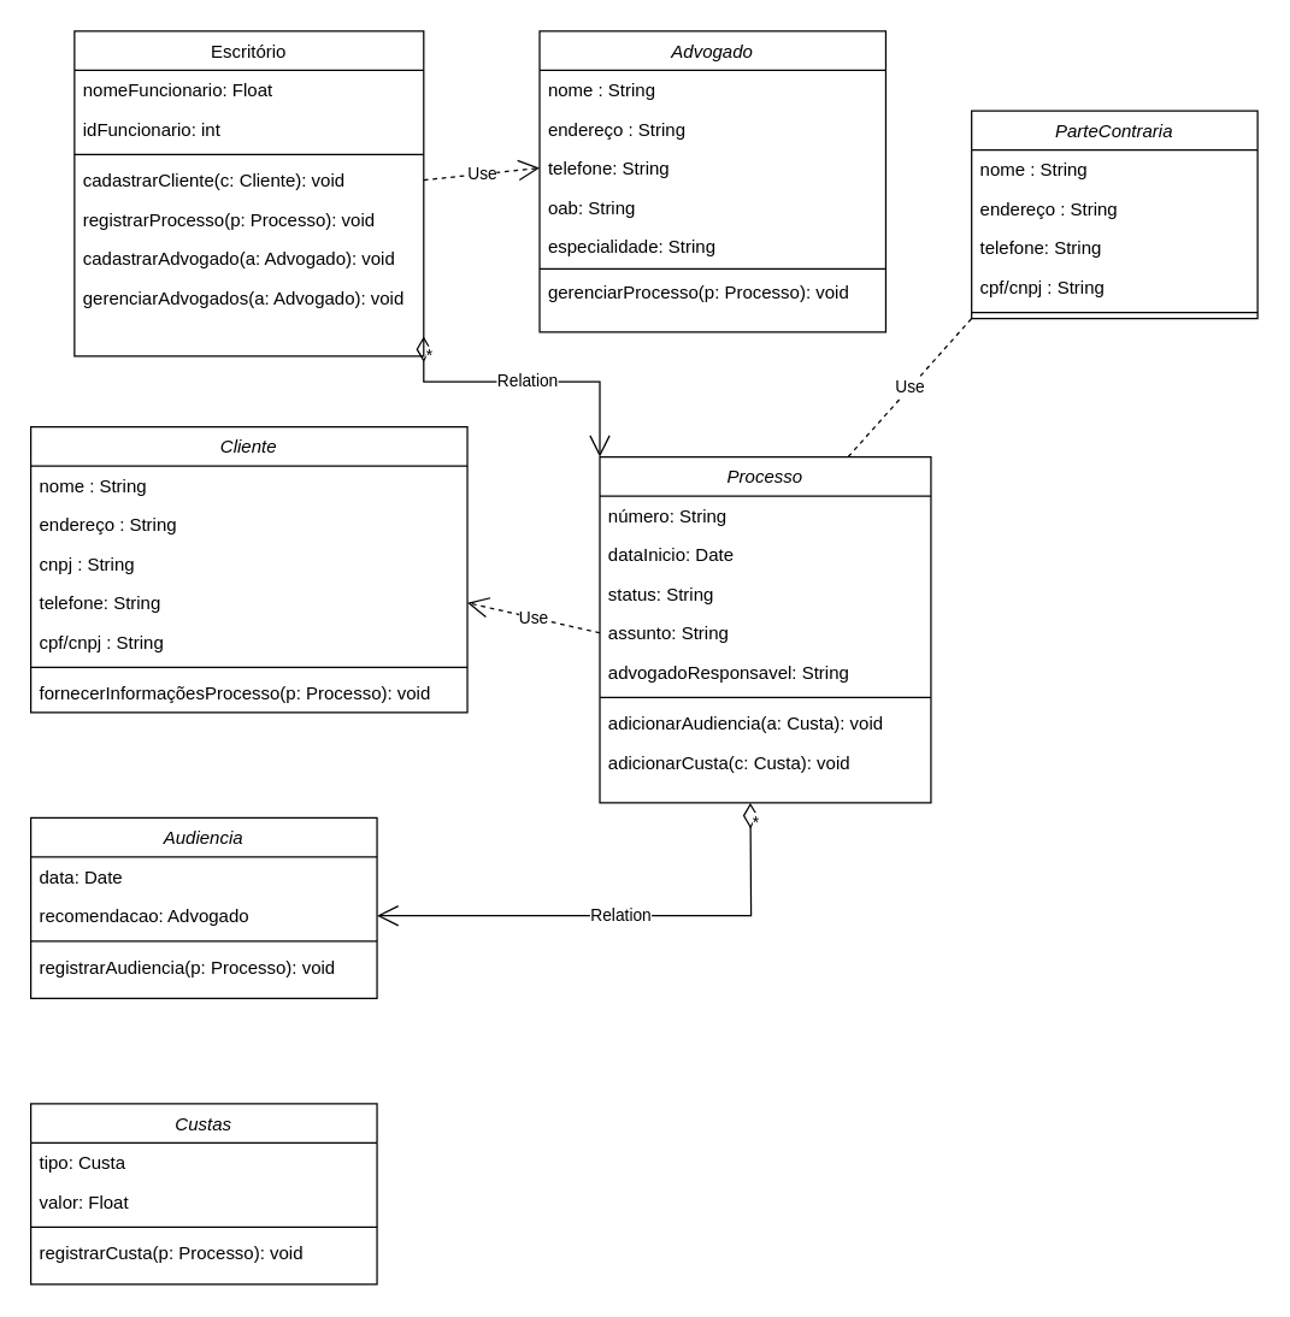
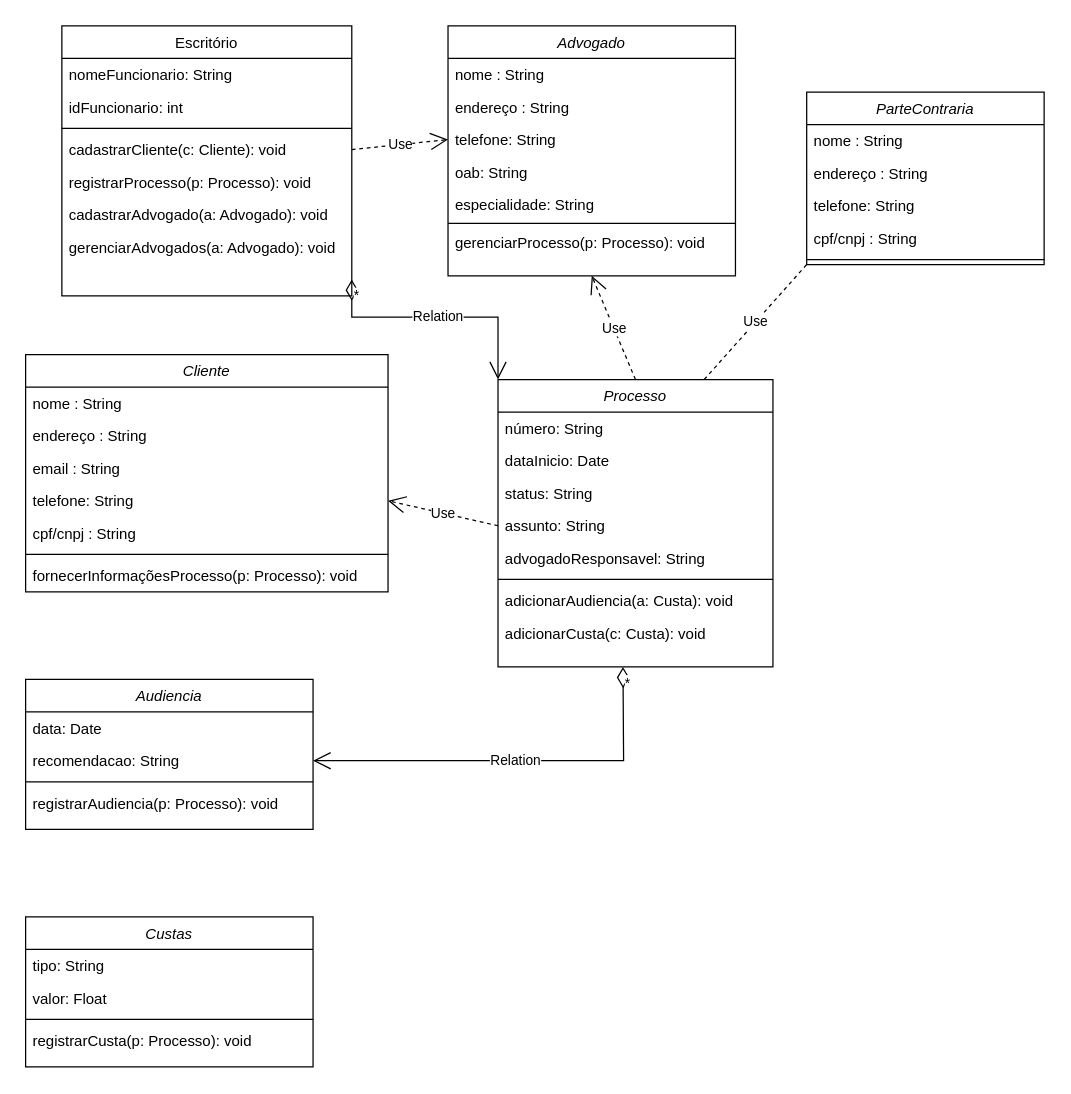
- <mxCell id="11" value="nomeFuncionario: Float" style="text;align=left;verticalAlign=top;spacingLeft=4;spacingRight=4;overflow=hidden;rotatable=0;points=[[0,0.5],[1,0.5]];portConstraint=eastwest;" parent="10" vertex="1"><mxGeometry y="26" width="232" height="26" as="geometry" /></mxCell>
+ <mxCell id="11" value="nomeFuncionario: String" style="text;align=left;verticalAlign=top;spacingLeft=4;spacingRight=4;overflow=hidden;rotatable=0;points=[[0,0.5],[1,0.5]];portConstraint=eastwest;" parent="10" vertex="1"><mxGeometry y="26" width="232" height="26" as="geometry" /></mxCell>
+ <mxCell id="44" value="Use" style="endArrow=open;endSize=12;dashed=1;html=1;rounded=0;exitX=0.5;exitY=0;exitDx=0;exitDy=0;entryX=0.5;entryY=1;entryDx=0;entryDy=0;" edge="1" parent="1" source="19" target="35"><mxGeometry width="160" relative="1" as="geometry"><mxPoint x="338" y="323" as="sourcePoint" /><mxPoint x="498" y="323" as="targetPoint" /></mxGeometry></mxCell>
- <mxCell id="5" value="cnpj : String " style="text;align=left;verticalAlign=top;spacingLeft=4;spacingRight=4;overflow=hidden;rotatable=0;points=[[0,0.5],[1,0.5]];portConstraint=eastwest;rounded=0;shadow=0;html=0;" parent="2" vertex="1"><mxGeometry y="78" width="290" height="26" as="geometry" /></mxCell>
+ <mxCell id="5" value="email : String " style="text;align=left;verticalAlign=top;spacingLeft=4;spacingRight=4;overflow=hidden;rotatable=0;points=[[0,0.5],[1,0.5]];portConstraint=eastwest;rounded=0;shadow=0;html=0;" parent="2" vertex="1"><mxGeometry y="78" width="290" height="26" as="geometry" /></mxCell>
- <mxCell id="48" value="recomendacao: Advogado" style="text;align=left;verticalAlign=top;spacingLeft=4;spacingRight=4;overflow=hidden;rotatable=0;points=[[0,0.5],[1,0.5]];portConstraint=eastwest;rounded=0;shadow=0;html=0;" vertex="1" parent="46"><mxGeometry y="52" width="230" height="26" as="geometry" /></mxCell>
+ <mxCell id="48" value="recomendacao: String" style="text;align=left;verticalAlign=top;spacingLeft=4;spacingRight=4;overflow=hidden;rotatable=0;points=[[0,0.5],[1,0.5]];portConstraint=eastwest;rounded=0;shadow=0;html=0;" vertex="1" parent="46"><mxGeometry y="52" width="230" height="26" as="geometry" /></mxCell>
- <mxCell id="52" value="tipo: Custa" style="text;align=left;verticalAlign=top;spacingLeft=4;spacingRight=4;overflow=hidden;rotatable=0;points=[[0,0.5],[1,0.5]];portConstraint=eastwest;" vertex="1" parent="51"><mxGeometry y="26" width="230" height="26" as="geometry" /></mxCell>
+ <mxCell id="52" value="tipo: String" style="text;align=left;verticalAlign=top;spacingLeft=4;spacingRight=4;overflow=hidden;rotatable=0;points=[[0,0.5],[1,0.5]];portConstraint=eastwest;" vertex="1" parent="51"><mxGeometry y="26" width="230" height="26" as="geometry" /></mxCell>
